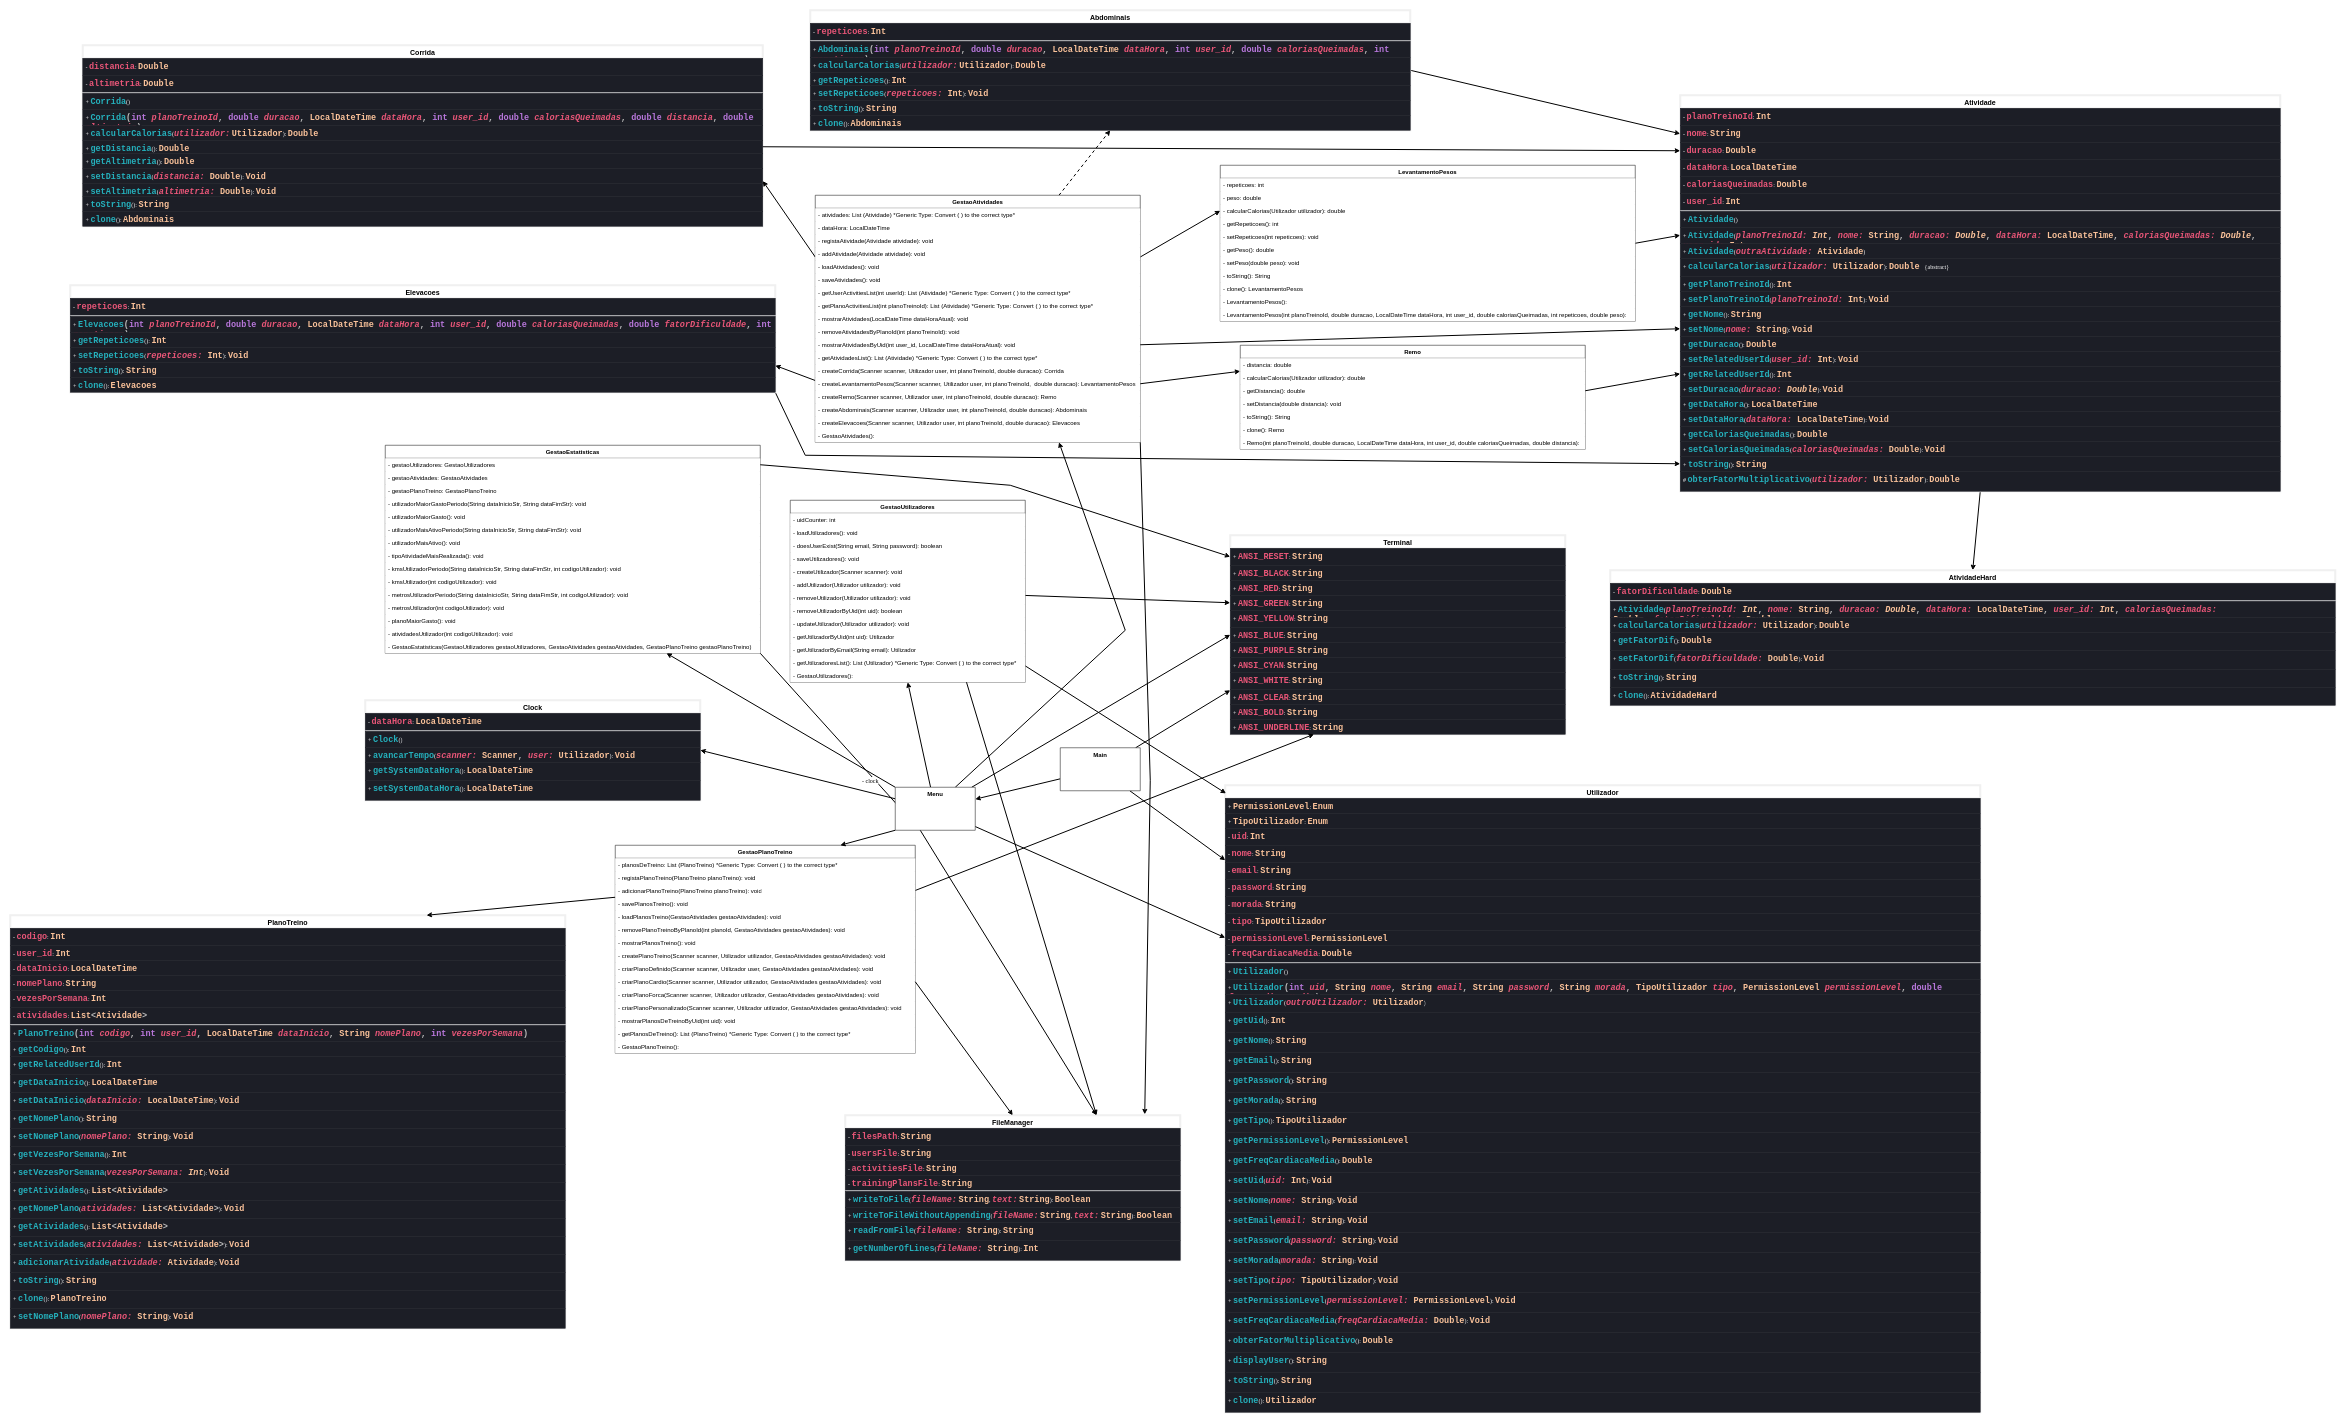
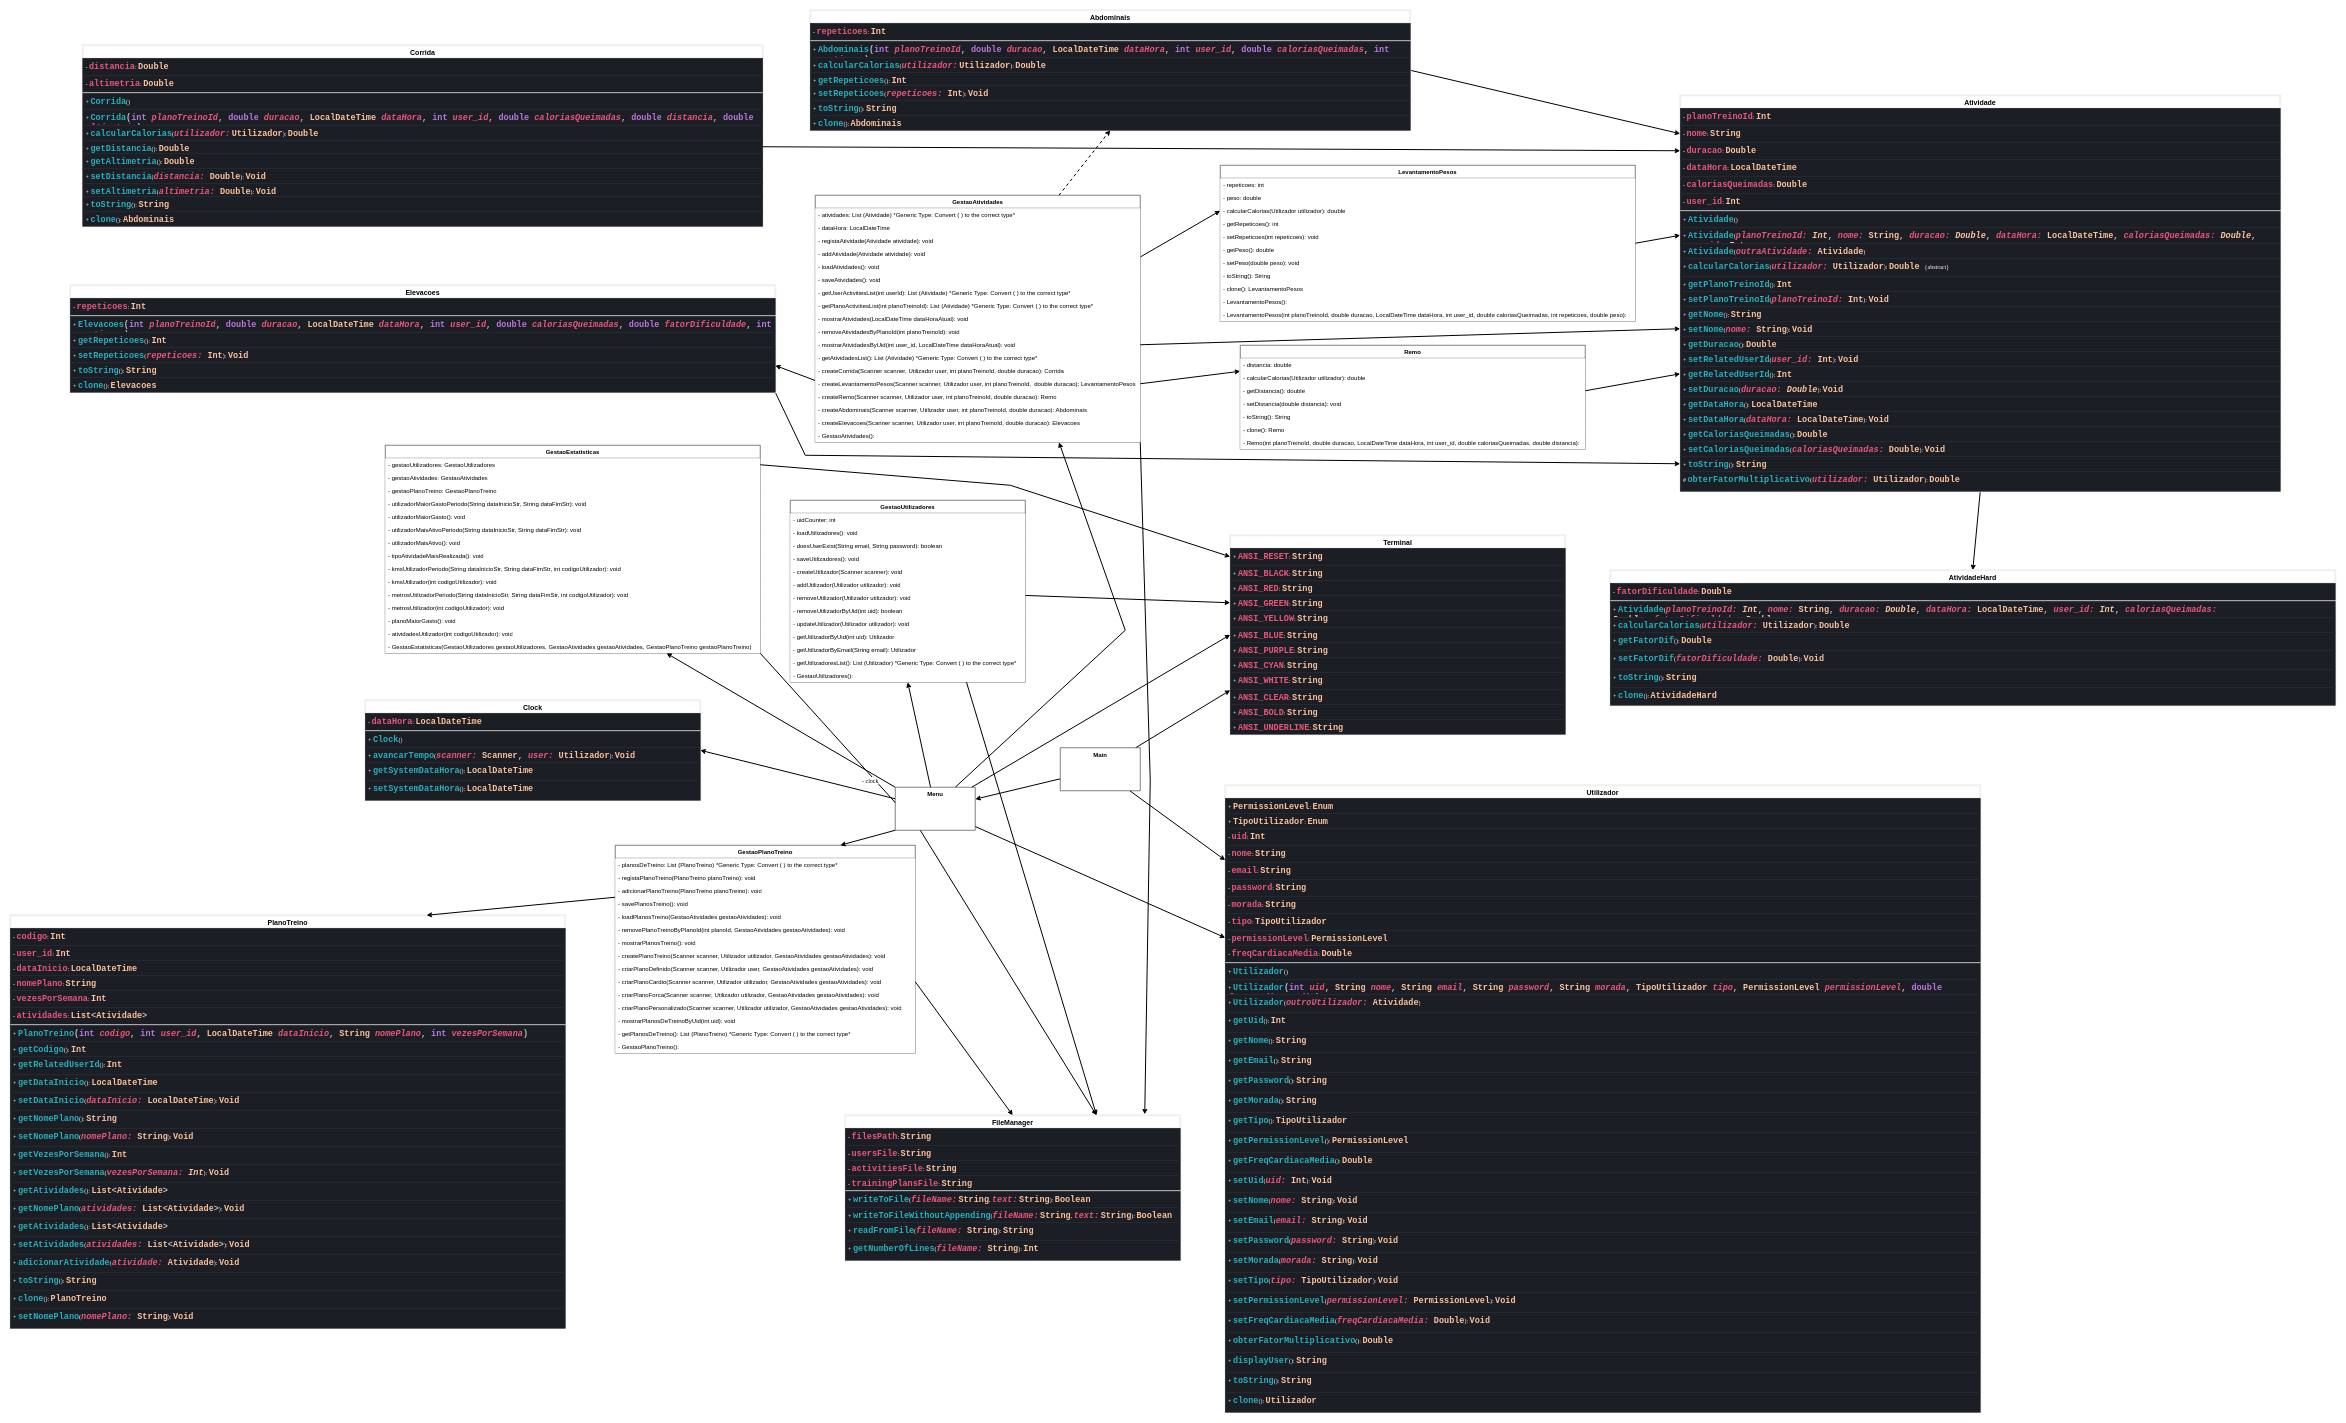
- <mxCell id="183" style="edgeStyle=none;rounded=0;html=1;exitX=0;exitY=0.25;exitDx=0;exitDy=0;entryX=1;entryY=0.75;entryDx=0;entryDy=0;strokeWidth=2;fontFamily=Lucida Console;fontSize=12;startArrow=none;startFill=0;endArrow=classic;endFill=1;" edge="1" parent="1" source="186" target="138"><mxGeometry relative="1" as="geometry" /></mxCell>
- <mxCell id="241" style="edgeStyle=none;rounded=0;html=1;entryX=0.001;entryY=0.013;entryDx=0;entryDy=0;entryPerimeter=0;strokeWidth=2;fontFamily=Lucida Console;fontSize=12;startArrow=none;startFill=0;endArrow=classic;endFill=1;" edge="1" parent="1" source="242" target="93"><mxGeometry relative="1" as="geometry" /></mxCell>
- <mxCell id="222" style="edgeStyle=none;rounded=0;html=1;entryX=0.25;entryY=1;entryDx=0;entryDy=0;strokeWidth=2;fontFamily=Lucida Console;fontSize=12;startArrow=none;startFill=0;endArrow=classic;endFill=1;" edge="1" parent="1" source="224" target="80"><mxGeometry relative="1" as="geometry" /></mxCell>
- <mxCell id="107" value="+&amp;nbsp;&lt;span style=&quot;font-family: Consolas, &amp;quot;Courier New&amp;quot;, monospace; font-size: 17px; font-weight: bold;&quot;&gt;&lt;font color=&quot;#25b0bc&quot;&gt;Utilizador&lt;/font&gt;&lt;/span&gt;(&lt;span style=&quot;font-family: Consolas, &amp;quot;Courier New&amp;quot;, monospace; font-size: 17px; font-weight: bold; color: rgb(233, 86, 120); font-style: italic;&quot;&gt;outroUtilizador:&amp;nbsp;&lt;/span&gt;&lt;span style=&quot;font-family: Consolas, &amp;quot;Courier New&amp;quot;, monospace; font-size: 17px; font-weight: bold; color: rgb(250, 194, 154);&quot;&gt;Utilizador&lt;/span&gt;)" style="text;strokeColor=#1C1E26;fillColor=#1C1E26;align=left;verticalAlign=top;spacingLeft=4;spacingRight=4;overflow=hidden;rotatable=0;points=[[0,0.5],[1,0.5]];portConstraint=eastwest;whiteSpace=wrap;html=1;fontFamily=Lucida Console;fontColor=#ffffff;" vertex="1" parent="93"><mxGeometry y="418" width="1510" height="36" as="geometry" /></mxCell>
+ <mxCell id="107" value="+&amp;nbsp;&lt;span style=&quot;font-family: Consolas, &amp;quot;Courier New&amp;quot;, monospace; font-size: 17px; font-weight: bold;&quot;&gt;&lt;font color=&quot;#25b0bc&quot;&gt;Utilizador&lt;/font&gt;&lt;/span&gt;(&lt;span style=&quot;font-family: Consolas, &amp;quot;Courier New&amp;quot;, monospace; font-size: 17px; font-weight: bold; color: rgb(233, 86, 120); font-style: italic;&quot;&gt;outroUtilizador:&amp;nbsp;&lt;/span&gt;&lt;span style=&quot;font-family: Consolas, &amp;quot;Courier New&amp;quot;, monospace; font-size: 17px; font-weight: bold; color: rgb(250, 194, 154);&quot;&gt;Atividade&lt;/span&gt;)" style="text;strokeColor=#1C1E26;fillColor=#1C1E26;align=left;verticalAlign=top;spacingLeft=4;spacingRight=4;overflow=hidden;rotatable=0;points=[[0,0.5],[1,0.5]];portConstraint=eastwest;whiteSpace=wrap;html=1;fontFamily=Lucida Console;fontColor=#ffffff;" vertex="1" parent="93"><mxGeometry y="418" width="1510" height="36" as="geometry" /></mxCell>
